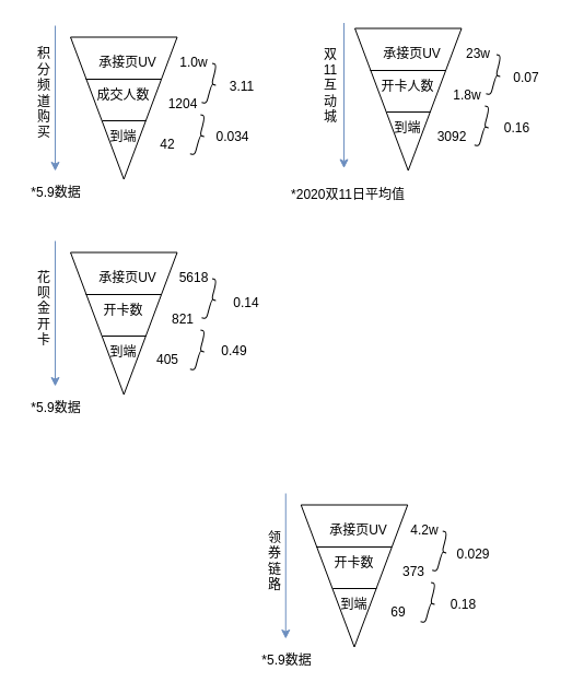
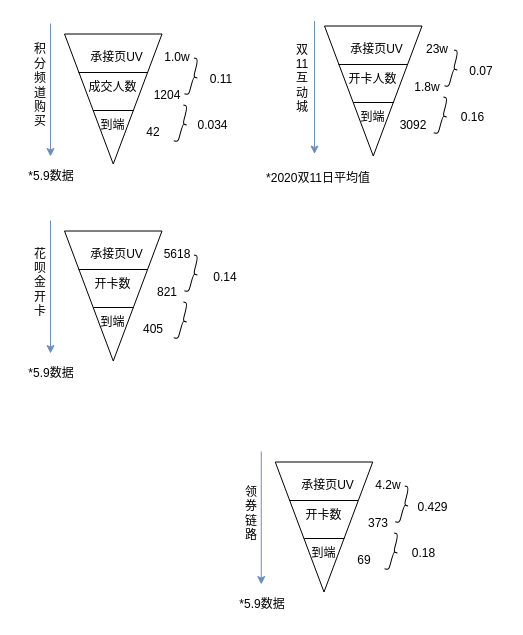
- <mxCell id="13" value="3.11" style="text;html=1;strokeColor=none;fillColor=none;align=center;verticalAlign=middle;whiteSpace=wrap;rounded=0;" vertex="1" parent="1"><mxGeometry x="201" y="69" width="40" height="20" as="geometry" /></mxCell>
+ <mxCell id="13" value="0.11" style="text;html=1;strokeColor=none;fillColor=none;align=center;verticalAlign=middle;whiteSpace=wrap;rounded=0;" vertex="1" parent="1"><mxGeometry x="201" y="69" width="40" height="20" as="geometry" /></mxCell>
- <mxCell id="65" value="0.49" style="text;html=1;strokeColor=none;fillColor=none;align=center;verticalAlign=middle;whiteSpace=wrap;rounded=0;" vertex="1" parent="1"><mxGeometry x="194" y="311" width="40" height="20" as="geometry" /></mxCell>
- <mxCell id="63" value="0.029" style="text;html=1;align=center;verticalAlign=middle;resizable=0;points=[];autosize=1;strokeColor=none;" vertex="1" parent="1"><mxGeometry x="411.75" y="498" width="40" height="18" as="geometry" /></mxCell>
+ <mxCell id="63" value="0.429" style="text;html=1;align=center;verticalAlign=middle;resizable=0;points=[];autosize=1;strokeColor=none;" vertex="1" parent="1"><mxGeometry x="411.75" y="498" width="40" height="18" as="geometry" /></mxCell>
